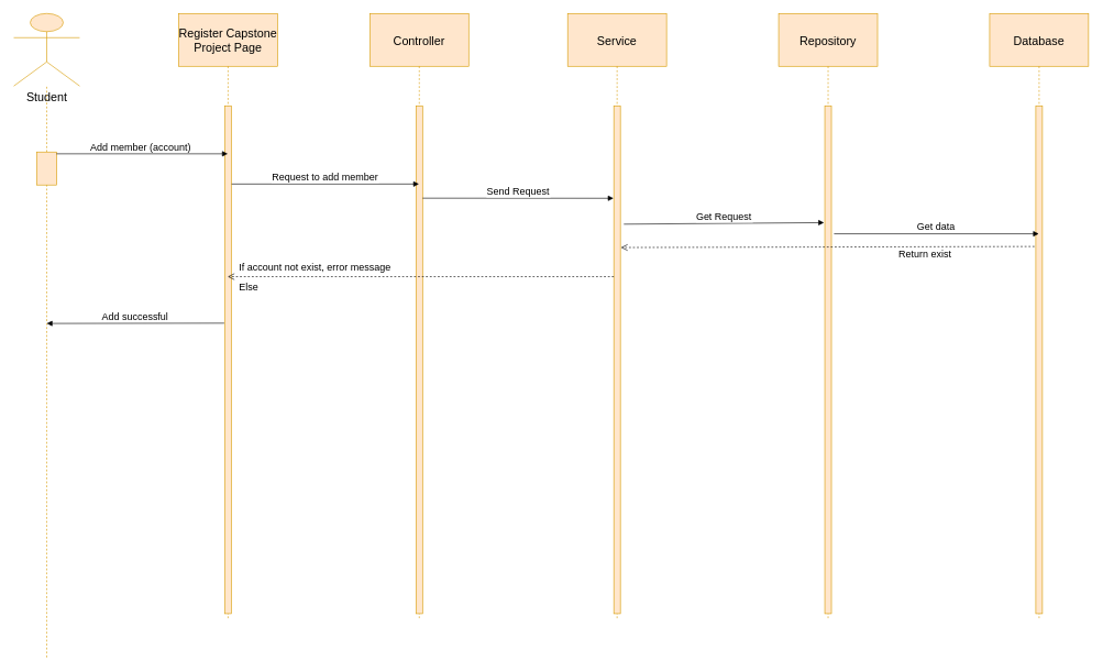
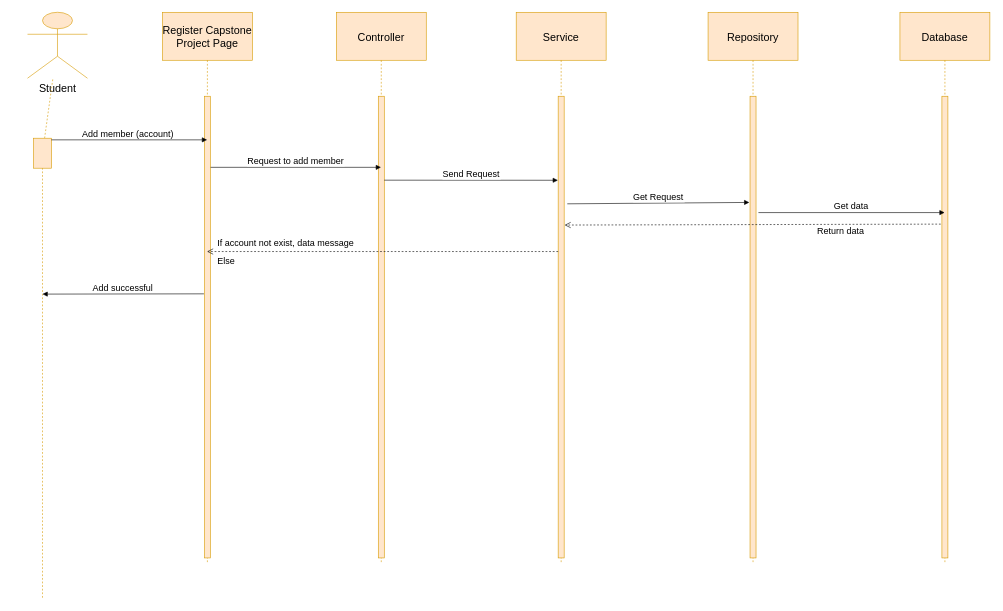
- <mxCell id="2" value="&lt;font style=&quot;font-size: 18px&quot;&gt;Student&lt;br&gt;&lt;/font&gt;" style="shape=umlActor;verticalLabelPosition=bottom;verticalAlign=top;html=1;outlineConnect=0;fillColor=#ffe6cc;strokeColor=#d79b00;" parent="1" vertex="1"><mxGeometry x="20" y="20" width="100" height="110" as="geometry" /></mxCell>
+ <mxCell id="2" value="&lt;font style=&quot;font-size: 18px&quot;&gt;Student&lt;br&gt;&lt;/font&gt;" style="shape=umlActor;verticalLabelPosition=bottom;verticalAlign=top;html=1;outlineConnect=0;fillColor=#ffe6cc;strokeColor=#d79b00;" parent="1" vertex="1"><mxGeometry x="45" y="20" width="100" height="110" as="geometry" /></mxCell>
- <mxCell id="26" value="&lt;span style=&quot;color: rgb(0 , 0 , 0) ; font-family: &amp;#34;helvetica&amp;#34; ; font-size: 15px ; font-style: normal ; font-weight: 400 ; letter-spacing: normal ; text-align: center ; text-indent: 0px ; text-transform: none ; word-spacing: 0px ; background-color: rgb(255 , 255 , 255) ; display: inline ; float: none&quot;&gt;Return exist&lt;/span&gt;" style="text;whiteSpace=wrap;html=1;" parent="1" vertex="1"><mxGeometry x="1360" y="370" width="240" height="30" as="geometry" /></mxCell>
+ <mxCell id="26" value="&lt;span style=&quot;color: rgb(0 , 0 , 0) ; font-family: &amp;#34;helvetica&amp;#34; ; font-size: 15px ; font-style: normal ; font-weight: 400 ; letter-spacing: normal ; text-align: center ; text-indent: 0px ; text-transform: none ; word-spacing: 0px ; background-color: rgb(255 , 255 , 255) ; display: inline ; float: none&quot;&gt;Return data&lt;/span&gt;" style="text;whiteSpace=wrap;html=1;" parent="1" vertex="1"><mxGeometry x="1360" y="370" width="240" height="30" as="geometry" /></mxCell>
- <mxCell id="20" value="&lt;div style=&quot;text-align: center&quot;&gt;&lt;font face=&quot;helvetica&quot;&gt;&lt;span style=&quot;font-size: 15px ; background-color: rgb(255 , 255 , 255)&quot;&gt;If account not exist, error message&lt;/span&gt;&lt;/font&gt;&lt;/div&gt;" style="text;whiteSpace=wrap;html=1;" parent="1" vertex="1"><mxGeometry x="360" y="390" width="240" height="30" as="geometry" /></mxCell>
+ <mxCell id="20" value="&lt;div style=&quot;text-align: center&quot;&gt;&lt;font face=&quot;helvetica&quot;&gt;&lt;span style=&quot;font-size: 15px ; background-color: rgb(255 , 255 , 255)&quot;&gt;If account not exist, data message&lt;/span&gt;&lt;/font&gt;&lt;/div&gt;" style="text;whiteSpace=wrap;html=1;" parent="1" vertex="1"><mxGeometry x="360" y="390" width="240" height="30" as="geometry" /></mxCell>
